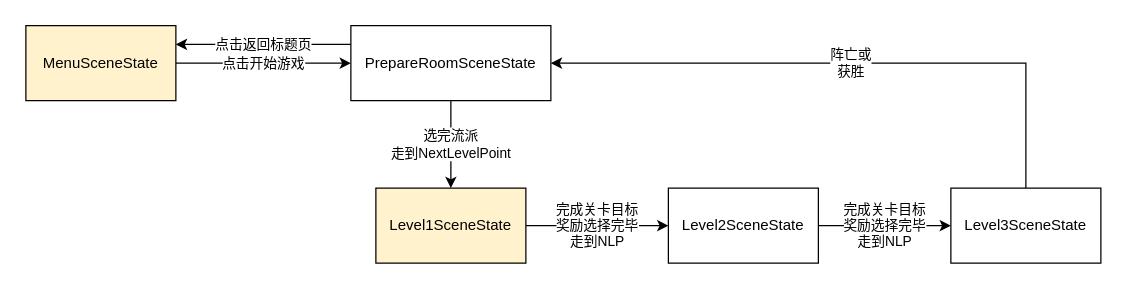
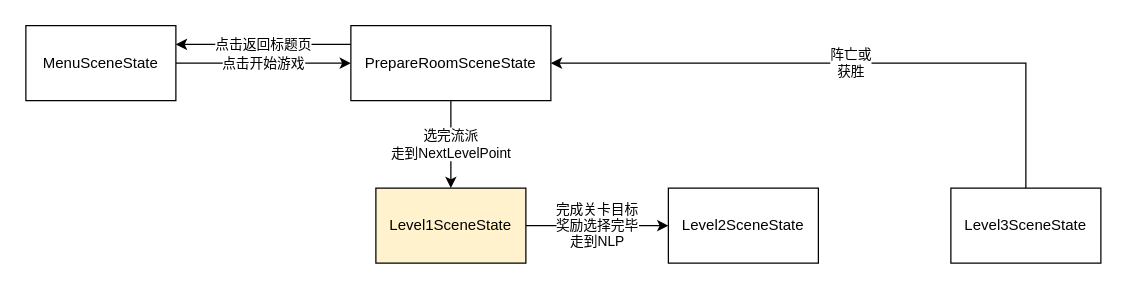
- <mxCell id="3" value="MenuSceneState" style="rounded=0;whiteSpace=wrap;html=1;fillColor=#fff2cc;" parent="1" vertex="1"><mxGeometry x="20" y="20" width="120" height="60" as="geometry" /></mxCell>
+ <mxCell id="3" value="MenuSceneState" style="rounded=0;whiteSpace=wrap;html=1;" parent="1" vertex="1"><mxGeometry x="20" y="20" width="120" height="60" as="geometry" /></mxCell>
- <mxCell id="9" value="完成关卡目标&lt;div&gt;奖励选择完毕&lt;/div&gt;&lt;div&gt;走到NLP&lt;/div&gt;" style="edgeStyle=orthogonalEdgeStyle;rounded=0;orthogonalLoop=1;jettySize=auto;html=1;" parent="1" source="10" target="12" edge="1"><mxGeometry relative="1" as="geometry" /></mxCell>
